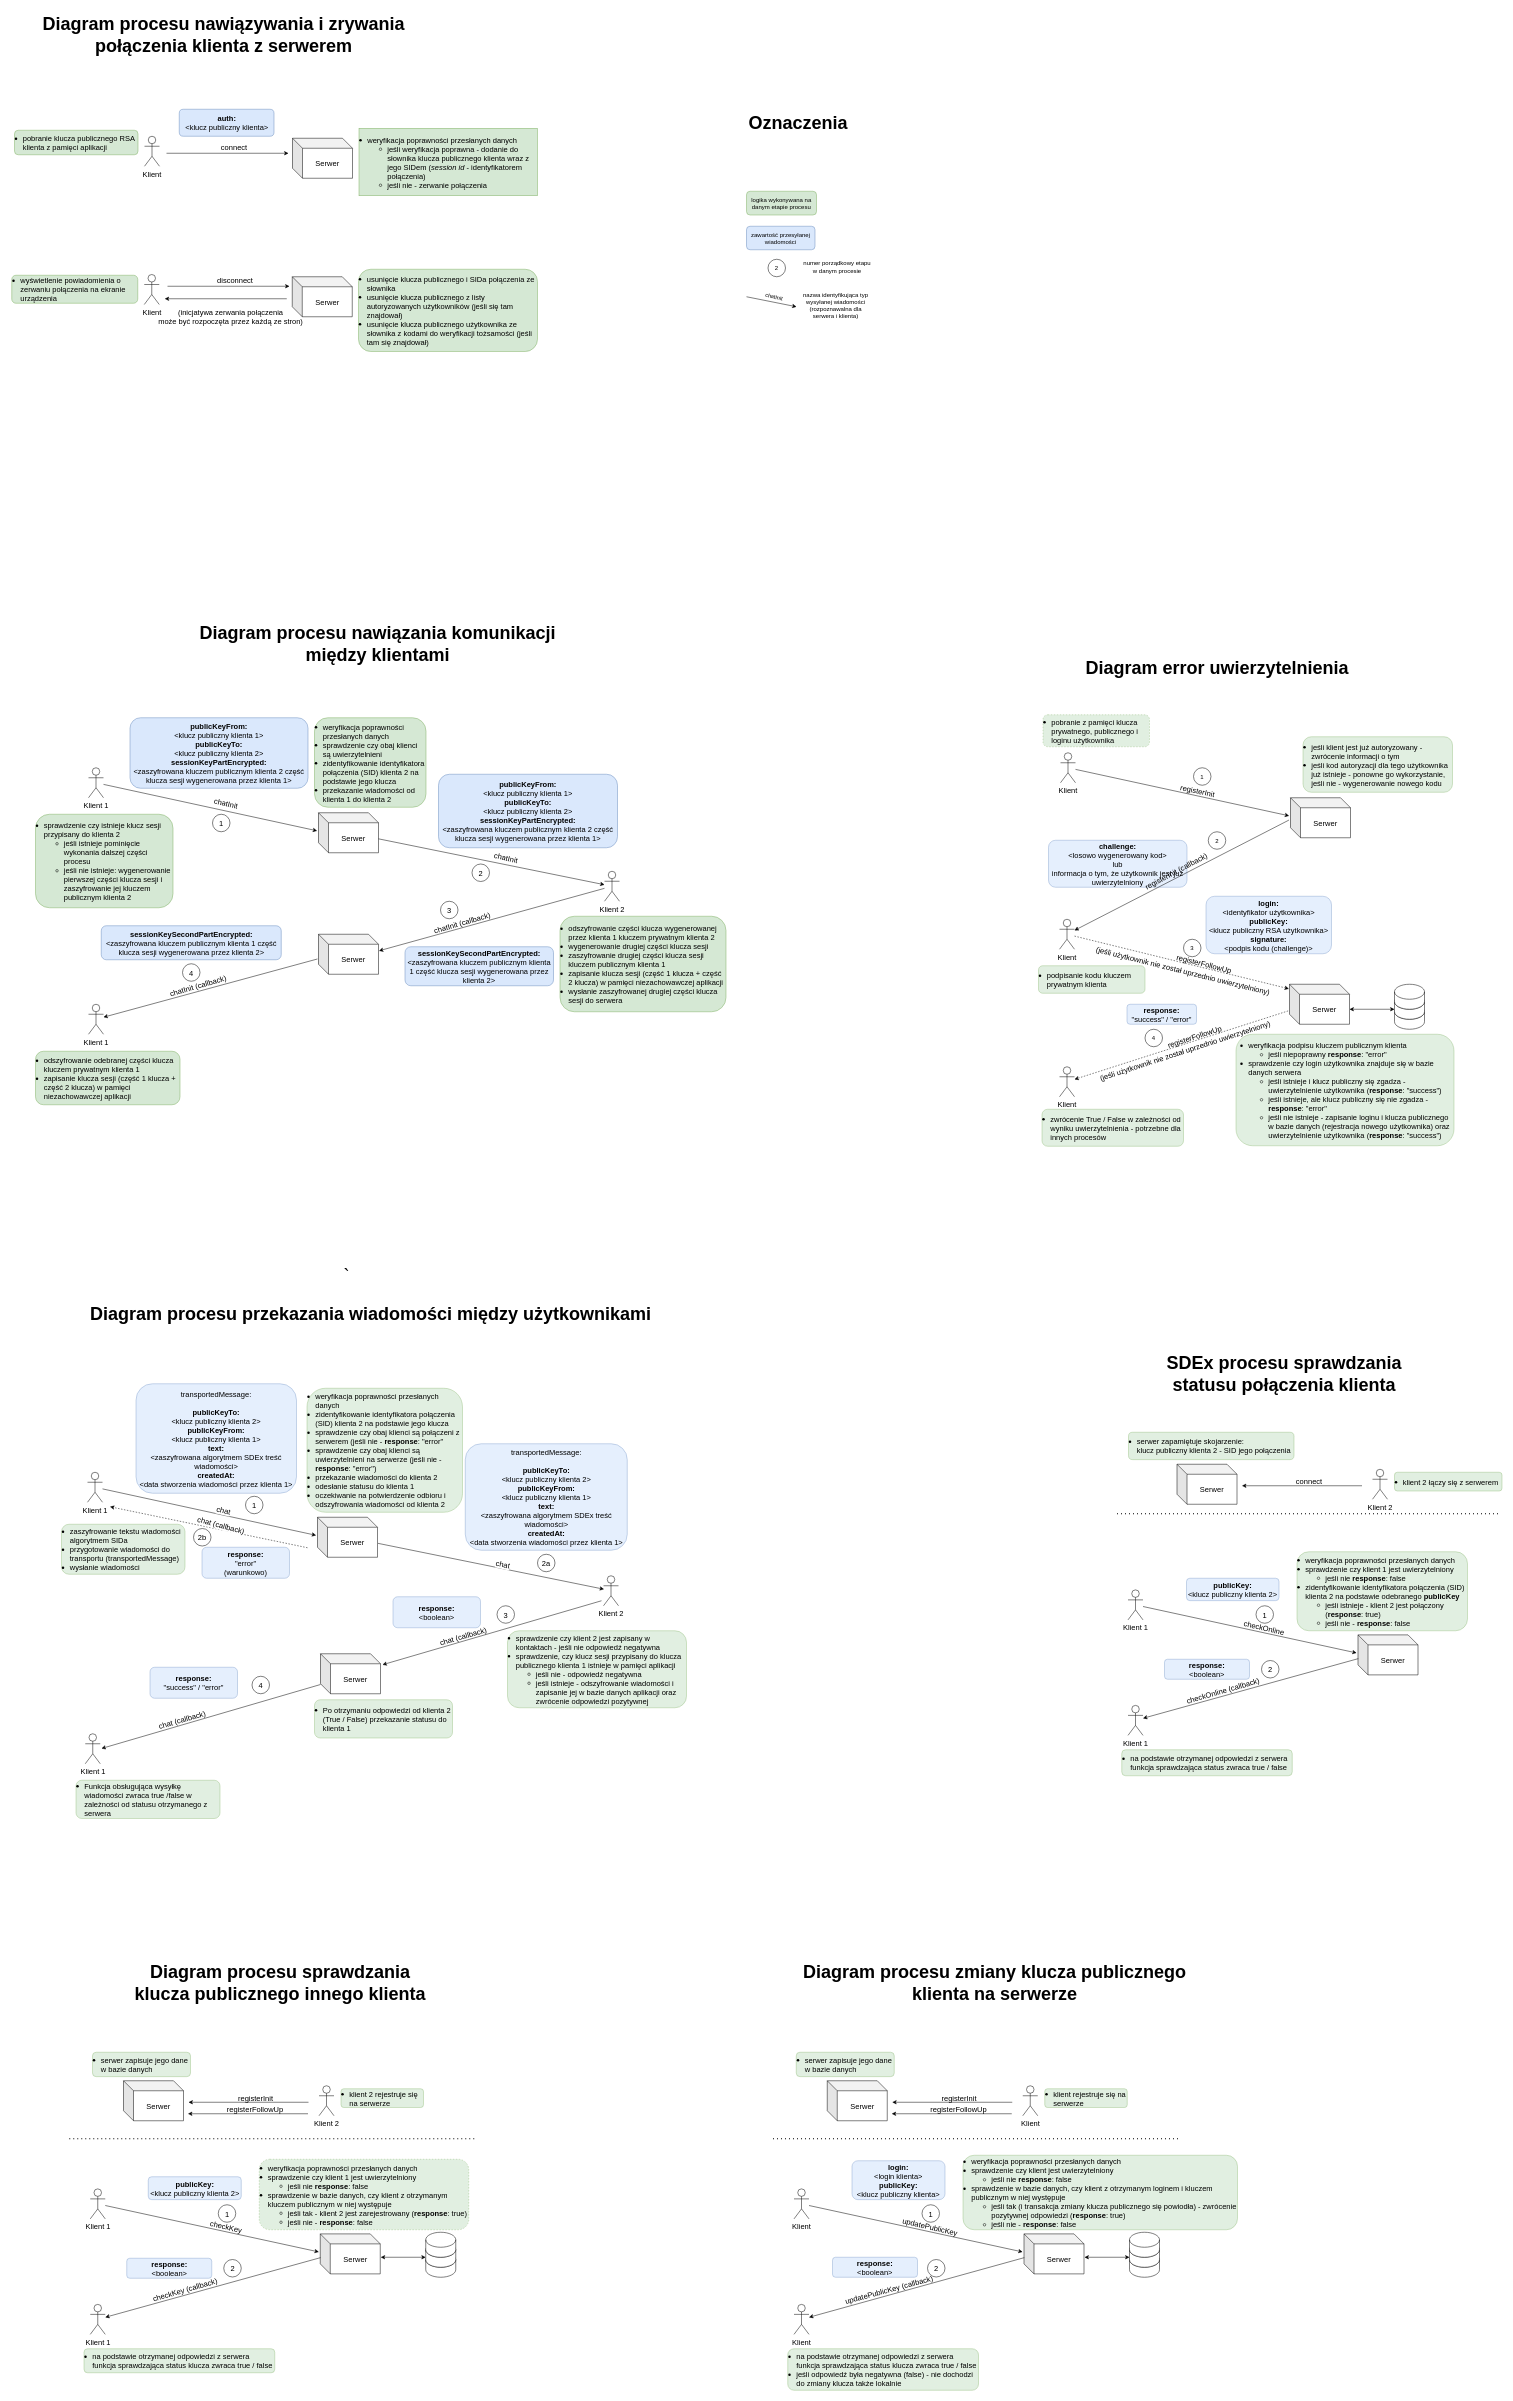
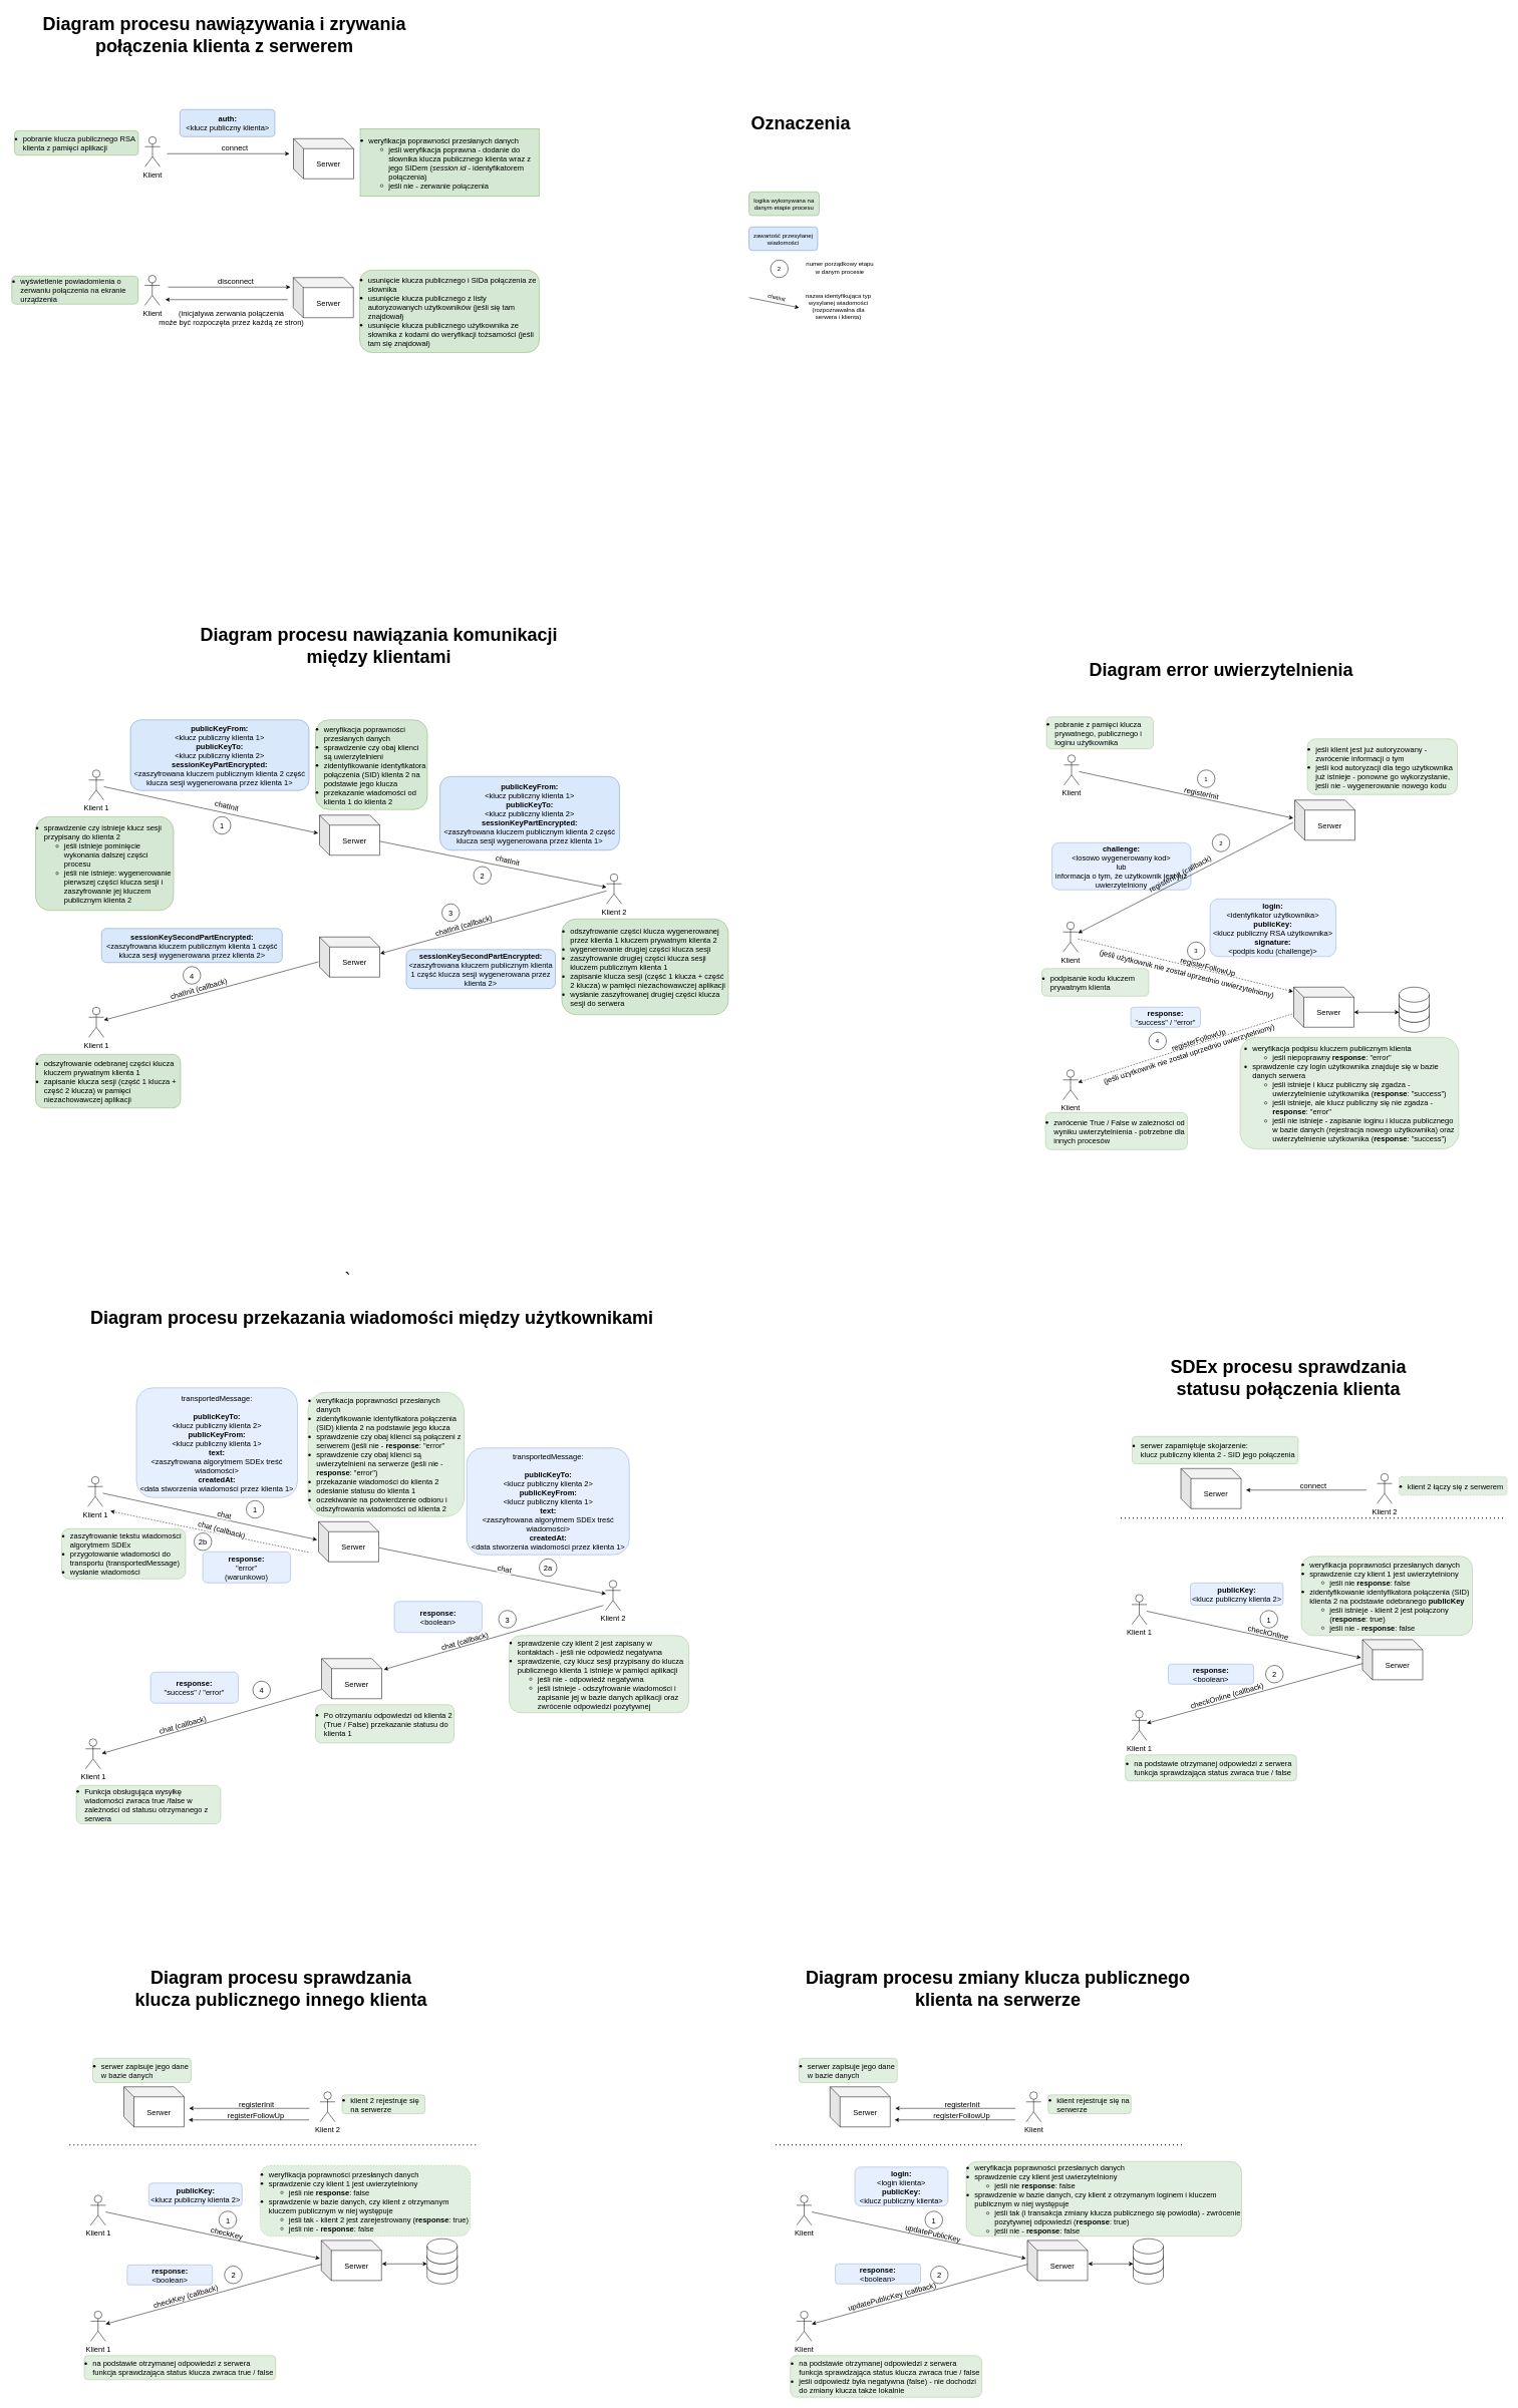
- <mxCell id="117" value="&lt;div style=&quot;font-size: 15px;&quot;&gt;&lt;ul style=&quot;font-size: 15px;&quot;&gt;&lt;li style=&quot;font-size: 15px;&quot;&gt;&lt;font style=&quot;font-size: 15px;&quot;&gt;pobranie z pamięci klucza prywatnego, publicznego i loginu użytkownika&lt;/font&gt;&lt;/li&gt;&lt;/ul&gt;&lt;/div&gt;" style="rounded=1;whiteSpace=wrap;html=1;fillColor=#d5e8d4;strokeColor=#82b366;spacingTop=0;verticalAlign=middle;spacingBottom=0;opacity=70;align=left;labelPosition=center;verticalLabelPosition=middle;spacingLeft=-25;fontSize=15;dashed=1;" parent="1" vertex="1"><mxGeometry x="2083" y="1429" width="213" height="64" as="geometry" /></mxCell>
+ <mxCell id="117" value="&lt;div style=&quot;font-size: 15px;&quot;&gt;&lt;ul style=&quot;font-size: 15px;&quot;&gt;&lt;li style=&quot;font-size: 15px;&quot;&gt;&lt;font style=&quot;font-size: 15px;&quot;&gt;pobranie z pamięci klucza prywatnego, publicznego i loginu użytkownika&lt;/font&gt;&lt;/li&gt;&lt;/ul&gt;&lt;/div&gt;" style="rounded=1;whiteSpace=wrap;html=1;fillColor=#d5e8d4;strokeColor=#82b366;spacingTop=0;verticalAlign=middle;spacingBottom=0;opacity=70;align=left;labelPosition=center;verticalLabelPosition=middle;spacingLeft=-25;fontSize=15;" parent="1" vertex="1"><mxGeometry x="2083" y="1429" width="213" height="64" as="geometry" /></mxCell>
- <mxCell id="150" value="&lt;div style=&quot;font-size: 15px;&quot;&gt;&lt;ul style=&quot;font-size: 15px;&quot;&gt;&lt;li style=&quot;border-color: var(--border-color);&quot;&gt;klient 2 łączy się z serwerem&lt;/li&gt;&lt;/ul&gt;&lt;/div&gt;" style="rounded=1;whiteSpace=wrap;html=1;fillColor=#d5e8d4;strokeColor=#82b366;spacingTop=0;verticalAlign=middle;spacingBottom=0;opacity=70;align=left;labelPosition=center;verticalLabelPosition=middle;spacingLeft=-25;fontSize=15;" parent="1" vertex="1"><mxGeometry x="2786" y="2944" width="215" height="37.5" as="geometry" /></mxCell>
+ <mxCell id="150" value="&lt;div style=&quot;font-size: 15px;&quot;&gt;&lt;ul style=&quot;font-size: 15px;&quot;&gt;&lt;li style=&quot;border-color: var(--border-color);&quot;&gt;klient 2 łączy się z serwerem&lt;/li&gt;&lt;/ul&gt;&lt;/div&gt;" style="rounded=1;whiteSpace=wrap;html=1;fillColor=#d5e8d4;strokeColor=#82b366;spacingTop=0;verticalAlign=middle;spacingBottom=0;opacity=70;align=left;labelPosition=center;verticalLabelPosition=middle;spacingLeft=-25;fontSize=15;dashed=1;" parent="1" vertex="1"><mxGeometry x="2786" y="2944" width="215" height="37.5" as="geometry" /></mxCell>
- <mxCell id="60" value="&lt;div style=&quot;font-size: 15px;&quot;&gt;&lt;ul style=&quot;font-size: 15px;&quot;&gt;&lt;li style=&quot;font-size: 15px;&quot;&gt;&lt;span style=&quot;background-color: initial; font-size: 15px;&quot;&gt;zaszyfrowanie tekstu wiadomości algorytmem SIDa&lt;/span&gt;&lt;/li&gt;&lt;li style=&quot;font-size: 15px;&quot;&gt;&lt;span style=&quot;background-color: initial; font-size: 15px;&quot;&gt;przygotowanie wiadomości do transportu (transportedMessage)&lt;/span&gt;&lt;/li&gt;&lt;li style=&quot;font-size: 15px;&quot;&gt;&lt;span style=&quot;background-color: initial; font-size: 15px;&quot;&gt;wysłanie wiadomości&lt;/span&gt;&lt;/li&gt;&lt;/ul&gt;&lt;/div&gt;" style="rounded=1;whiteSpace=wrap;html=1;fillColor=#d5e8d4;strokeColor=#82b366;spacingTop=0;verticalAlign=middle;spacingBottom=0;opacity=70;align=left;labelPosition=center;verticalLabelPosition=middle;spacingLeft=-25;fontSize=15;" parent="1" vertex="1"><mxGeometry x="120" y="3048" width="247" height="100" as="geometry" /></mxCell>
+ <mxCell id="60" value="&lt;div style=&quot;font-size: 15px;&quot;&gt;&lt;ul style=&quot;font-size: 15px;&quot;&gt;&lt;li style=&quot;font-size: 15px;&quot;&gt;&lt;span style=&quot;background-color: initial; font-size: 15px;&quot;&gt;zaszyfrowanie tekstu wiadomości algorytmem SDEx&lt;/span&gt;&lt;/li&gt;&lt;li style=&quot;font-size: 15px;&quot;&gt;&lt;span style=&quot;background-color: initial; font-size: 15px;&quot;&gt;przygotowanie wiadomości do transportu (transportedMessage)&lt;/span&gt;&lt;/li&gt;&lt;li style=&quot;font-size: 15px;&quot;&gt;&lt;span style=&quot;background-color: initial; font-size: 15px;&quot;&gt;wysłanie wiadomości&lt;/span&gt;&lt;/li&gt;&lt;/ul&gt;&lt;/div&gt;" style="rounded=1;whiteSpace=wrap;html=1;fillColor=#d5e8d4;strokeColor=#82b366;spacingTop=0;verticalAlign=middle;spacingBottom=0;opacity=70;align=left;labelPosition=center;verticalLabelPosition=middle;spacingLeft=-25;fontSize=15;" parent="1" vertex="1"><mxGeometry x="120" y="3048" width="247" height="100" as="geometry" /></mxCell>
